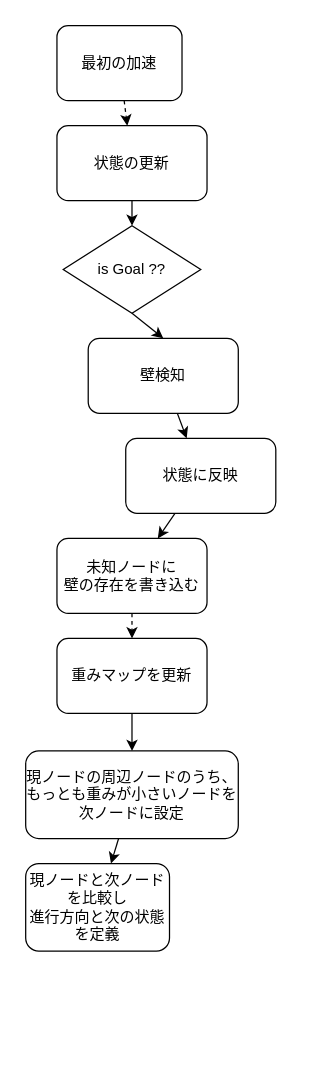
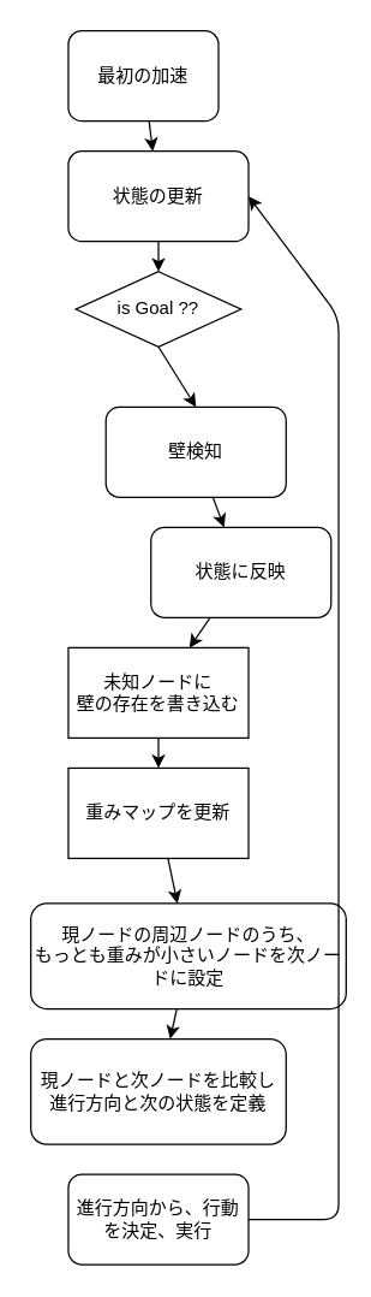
- <mxCell id="2" value="" style="edgeStyle=none;html=1;endSize=6;jumpSize=6;arcSize=19;dashed=1;" edge="1" parent="1" source="3" target="5"><mxGeometry relative="1" as="geometry" /></mxCell>
+ <mxCell id="2" value="" style="edgeStyle=none;html=1;endSize=6;jumpSize=6;arcSize=19;" edge="1" parent="1" source="3" target="5"><mxGeometry relative="1" as="geometry" /></mxCell>
- <mxCell id="20" value="is Goal ??" style="rhombus;whiteSpace=wrap;html=1;" vertex="1" parent="1"><mxGeometry x="50" y="180" width="110" height="70" as="geometry" /></mxCell>
+ <mxCell id="20" value="is Goal ??" style="rhombus;whiteSpace=wrap;html=1;" vertex="1" parent="1"><mxGeometry x="50" y="180" width="110" height="50" as="geometry" /></mxCell>
- <mxCell id="11" value="未知ノードに&lt;br&gt;壁の存在を書き込む" style="whiteSpace=wrap;html=1;rounded=1;" vertex="1" parent="1"><mxGeometry x="45" y="430" width="120" height="60" as="geometry" /></mxCell>
+ <mxCell id="11" value="未知ノードに&lt;br&gt;壁の存在を書き込む" style="whiteSpace=wrap;html=1;rounded=0;" vertex="1" parent="1"><mxGeometry x="45" y="430" width="120" height="60" as="geometry" /></mxCell>
+ <mxCell id="17" style="edgeStyle=none;jumpSize=6;html=1;exitX=1;exitY=0.5;exitDx=0;exitDy=0;entryX=1;entryY=0.5;entryDx=0;entryDy=0;endSize=6;" edge="1" parent="1" source="18" target="5"><mxGeometry relative="1" as="geometry"><Array as="points"><mxPoint x="225" y="810" /><mxPoint x="225" y="210" /></Array></mxGeometry></mxCell>
- <mxCell id="10" value="" style="edgeStyle=none;html=1;dashed=1;" edge="1" parent="1" source="11" target="13"><mxGeometry relative="1" as="geometry" /></mxCell>
+ <mxCell id="10" value="" style="edgeStyle=none;html=1;" edge="1" parent="1" source="11" target="13"><mxGeometry relative="1" as="geometry" /></mxCell>
- <mxCell id="13" value="重みマップを更新" style="whiteSpace=wrap;html=1;rounded=1;" vertex="1" parent="1"><mxGeometry x="45" y="510" width="120" height="60" as="geometry" /></mxCell>
+ <mxCell id="13" value="重みマップを更新" style="whiteSpace=wrap;html=1;rounded=0;" vertex="1" parent="1"><mxGeometry x="45" y="510" width="120" height="60" as="geometry" /></mxCell>
- <mxCell id="15" value="現ノードの周辺ノードのうち、&lt;br&gt;もっとも重みが小さいノードを次ノードに設定" style="whiteSpace=wrap;html=1;rounded=1;" vertex="1" parent="1"><mxGeometry x="20" y="600" width="170" height="70" as="geometry" /></mxCell>
+ <mxCell id="15" value="現ノードの周辺ノードのうち、&lt;br&gt;もっとも重みが小さいノードを次ノードに設定" style="whiteSpace=wrap;html=1;rounded=1;" vertex="1" parent="1"><mxGeometry x="20" y="600" width="210" height="70" as="geometry" /></mxCell>
- <mxCell id="16" value="現ノードと次ノードを比較し&lt;br&gt;進行方向と次の状態を定義" style="whiteSpace=wrap;html=1;rounded=1;" vertex="1" parent="1"><mxGeometry x="20" y="690" width="115" height="70" as="geometry" /></mxCell>
+ <mxCell id="16" value="現ノードと次ノードを比較し&lt;br&gt;進行方向と次の状態を定義" style="whiteSpace=wrap;html=1;rounded=1;" vertex="1" parent="1"><mxGeometry x="20" y="690" width="170" height="70" as="geometry" /></mxCell>
+ <mxCell id="18" value="進行方向から、行動を決定、実行" style="whiteSpace=wrap;html=1;rounded=1;" vertex="1" parent="1"><mxGeometry x="45" y="780" width="120" height="60" as="geometry" /></mxCell>
